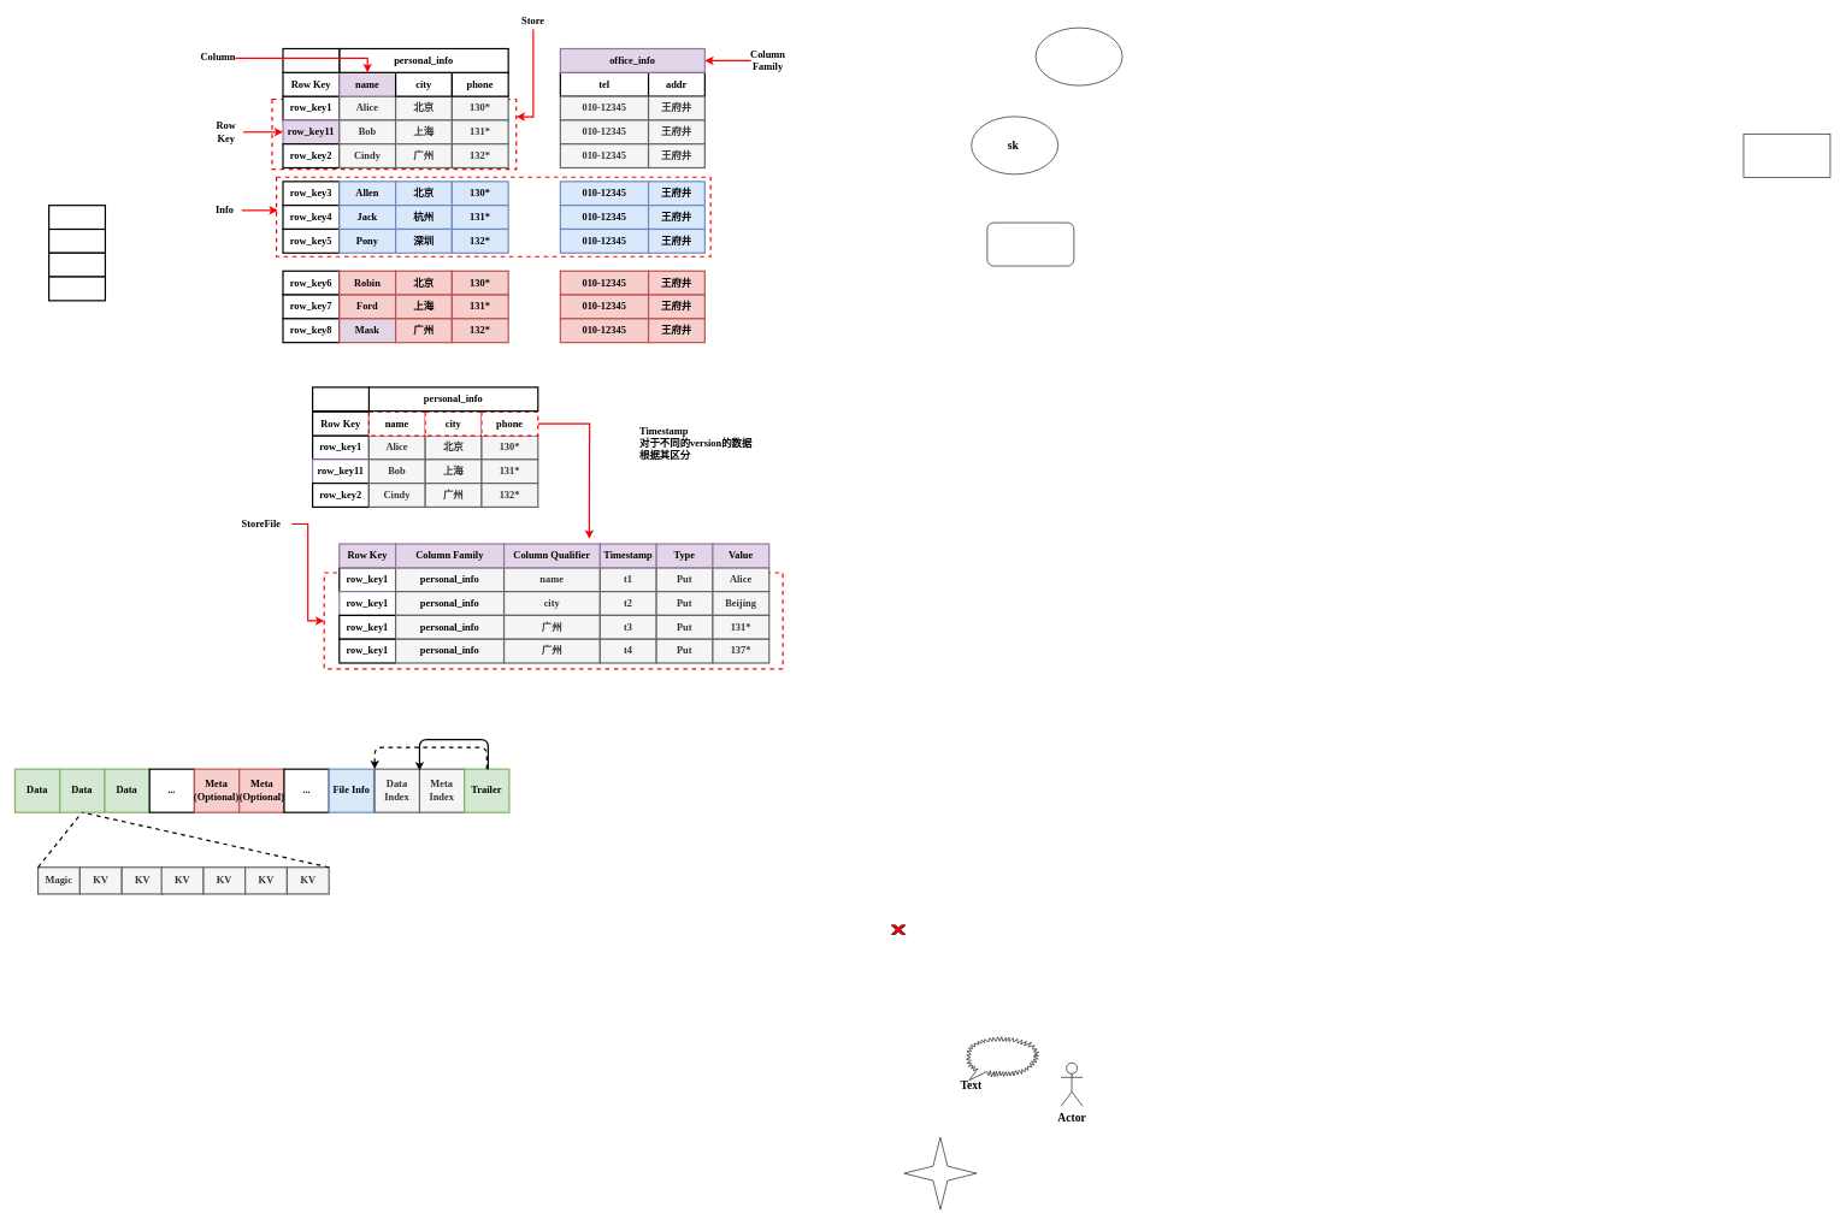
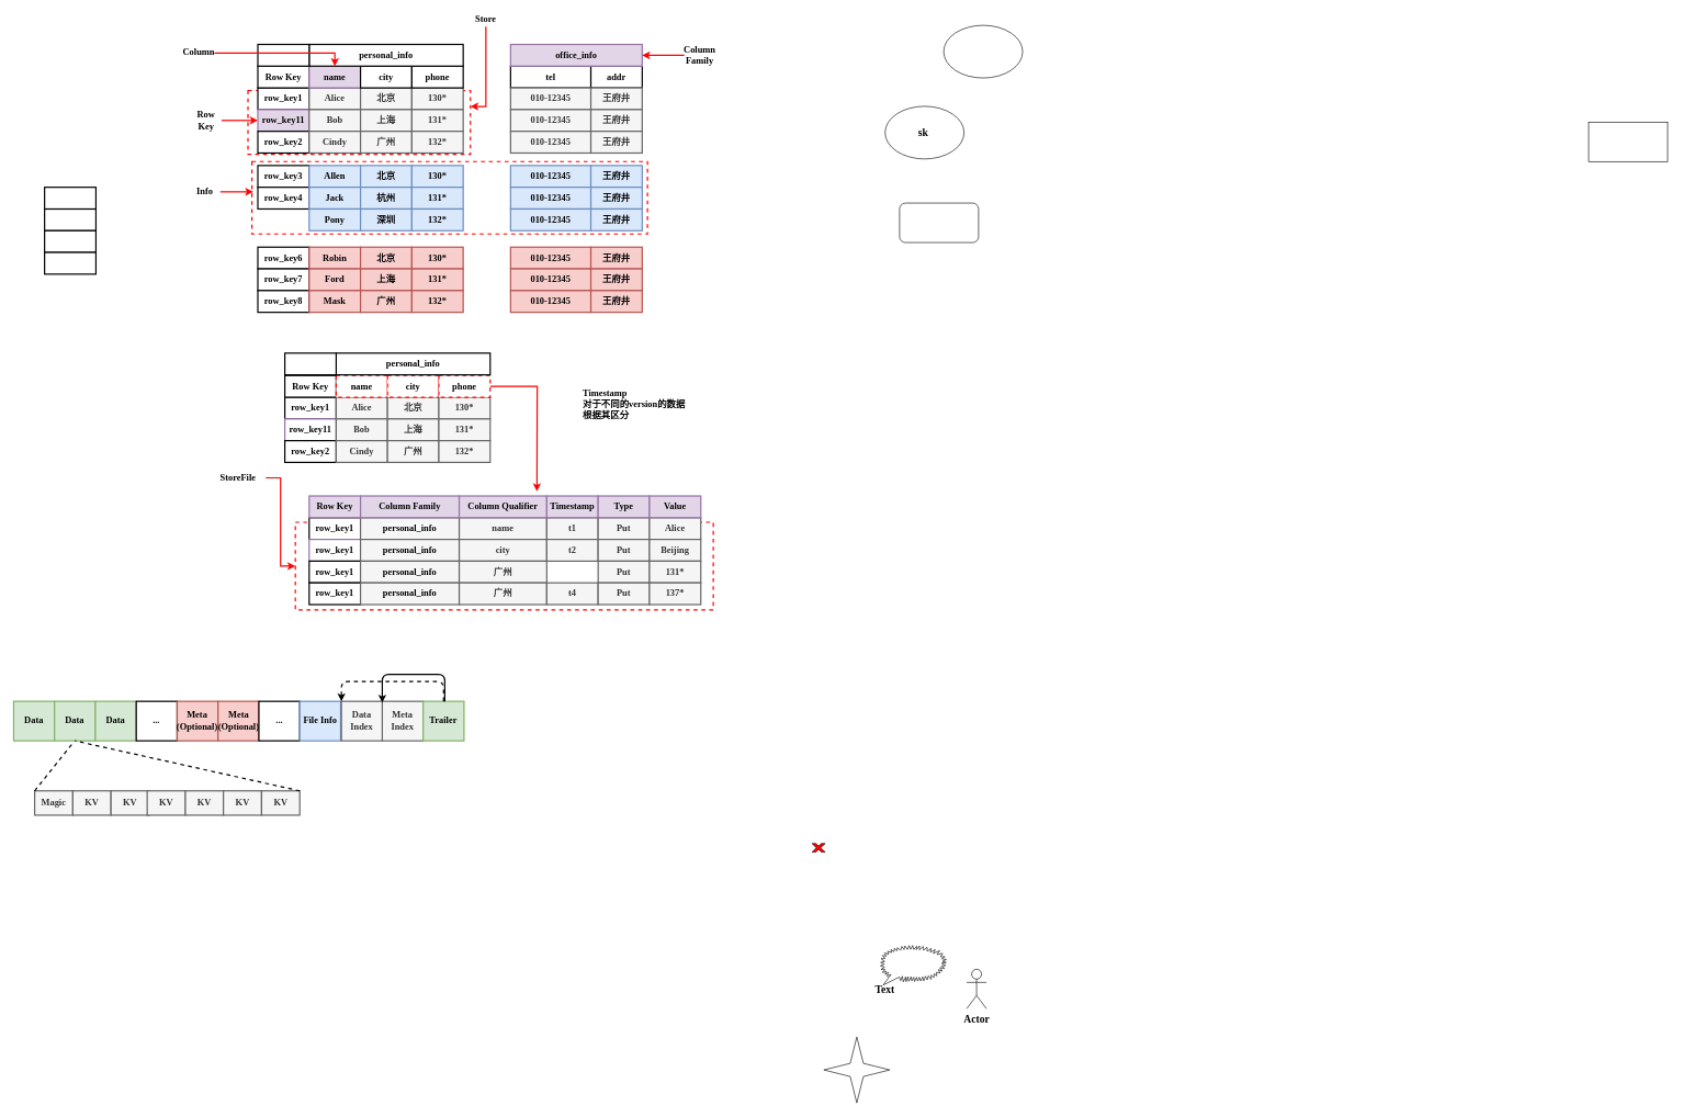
- <mxCell id="38" value="row_key5" style="rounded=0;whiteSpace=wrap;html=1;strokeWidth=2;fontFamily=Comic Sans MS;fontStyle=1;fontSize=14;" parent="1" vertex="1"><mxGeometry x="391" y="317" width="78" height="33" as="geometry" /></mxCell>
- <mxCell id="53" value="Mask" style="rounded=0;whiteSpace=wrap;html=1;strokeWidth=2;fontFamily=Comic Sans MS;fontStyle=1;fontSize=14;fillColor=#e1d5e7;strokeColor=#b85450;" parent="1" vertex="1"><mxGeometry x="469" y="441" width="78" height="33" as="geometry" /></mxCell>
+ <mxCell id="53" value="Mask" style="rounded=0;whiteSpace=wrap;html=1;strokeWidth=2;fontFamily=Comic Sans MS;fontStyle=1;fontSize=14;fillColor=#f8cecc;strokeColor=#b85450;" parent="1" vertex="1"><mxGeometry x="469" y="441" width="78" height="33" as="geometry" /></mxCell>
- <mxCell id="125" value="t3" style="rounded=0;whiteSpace=wrap;html=1;strokeWidth=2;fontFamily=Comic Sans MS;fontStyle=1;fontSize=14;fillColor=#f5f5f5;strokeColor=#666666;fontColor=#333333;" parent="1" vertex="1"><mxGeometry x="830" y="852" width="78" height="33" as="geometry" /></mxCell>
